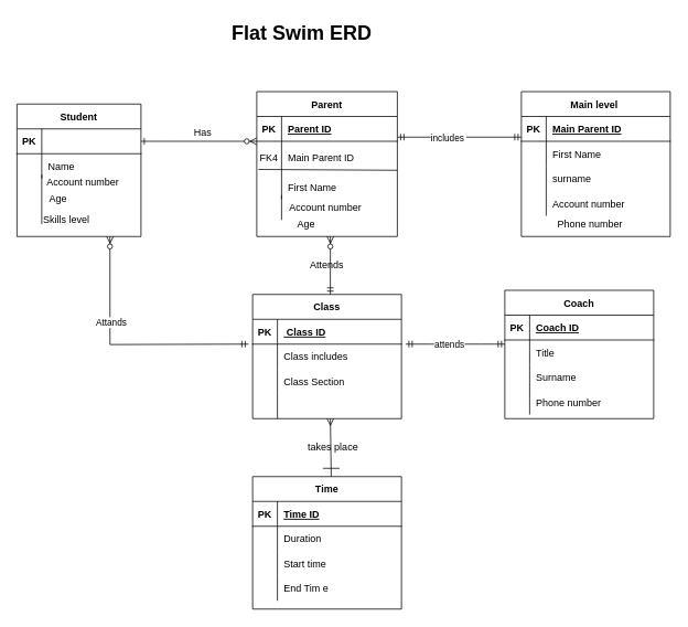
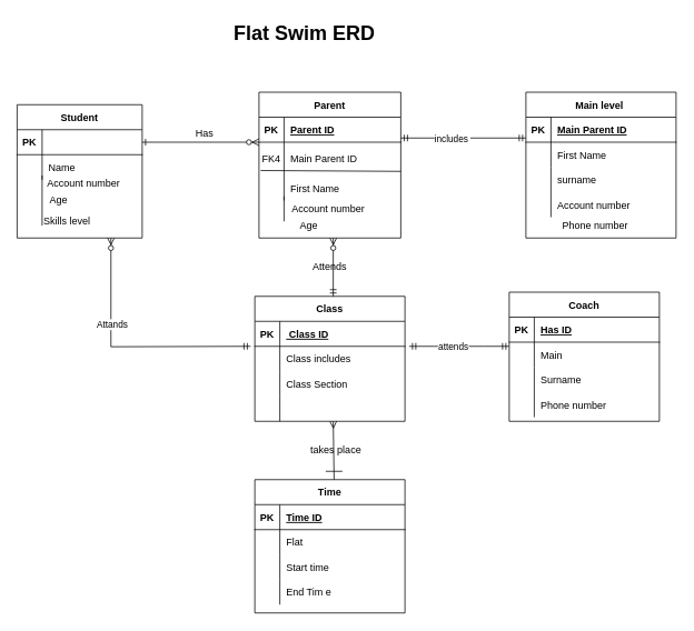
- <mxCell id="43" value="Coach ID" style="shape=partialRectangle;connectable=0;fillColor=none;top=0;left=0;bottom=0;right=0;align=left;spacingLeft=6;fontStyle=5;overflow=hidden;" vertex="1" parent="41"><mxGeometry x="30" width="150" height="30" as="geometry"><mxRectangle width="150" height="30" as="alternateBounds" /></mxGeometry></mxCell>
+ <mxCell id="43" value="Has ID" style="shape=partialRectangle;connectable=0;fillColor=none;top=0;left=0;bottom=0;right=0;align=left;spacingLeft=6;fontStyle=5;overflow=hidden;" vertex="1" parent="41"><mxGeometry x="30" width="150" height="30" as="geometry"><mxRectangle width="150" height="30" as="alternateBounds" /></mxGeometry></mxCell>
- <mxCell id="46" value="Title" style="shape=partialRectangle;connectable=0;fillColor=none;top=0;left=0;bottom=0;right=0;align=left;spacingLeft=6;overflow=hidden;" vertex="1" parent="44"><mxGeometry x="30" width="150" height="30" as="geometry"><mxRectangle width="150" height="30" as="alternateBounds" /></mxGeometry></mxCell>
+ <mxCell id="46" value="Main" style="shape=partialRectangle;connectable=0;fillColor=none;top=0;left=0;bottom=0;right=0;align=left;spacingLeft=6;overflow=hidden;" vertex="1" parent="44"><mxGeometry x="30" width="150" height="30" as="geometry"><mxRectangle width="150" height="30" as="alternateBounds" /></mxGeometry></mxCell>
- <mxCell id="68" value="Duration" style="shape=partialRectangle;connectable=0;fillColor=none;top=0;left=0;bottom=0;right=0;align=left;spacingLeft=6;overflow=hidden;" vertex="1" parent="66"><mxGeometry x="30" width="150" height="30" as="geometry"><mxRectangle width="150" height="30" as="alternateBounds" /></mxGeometry></mxCell>
+ <mxCell id="68" value="Flat" style="shape=partialRectangle;connectable=0;fillColor=none;top=0;left=0;bottom=0;right=0;align=left;spacingLeft=6;overflow=hidden;" vertex="1" parent="66"><mxGeometry x="30" width="150" height="30" as="geometry"><mxRectangle width="150" height="30" as="alternateBounds" /></mxGeometry></mxCell>
